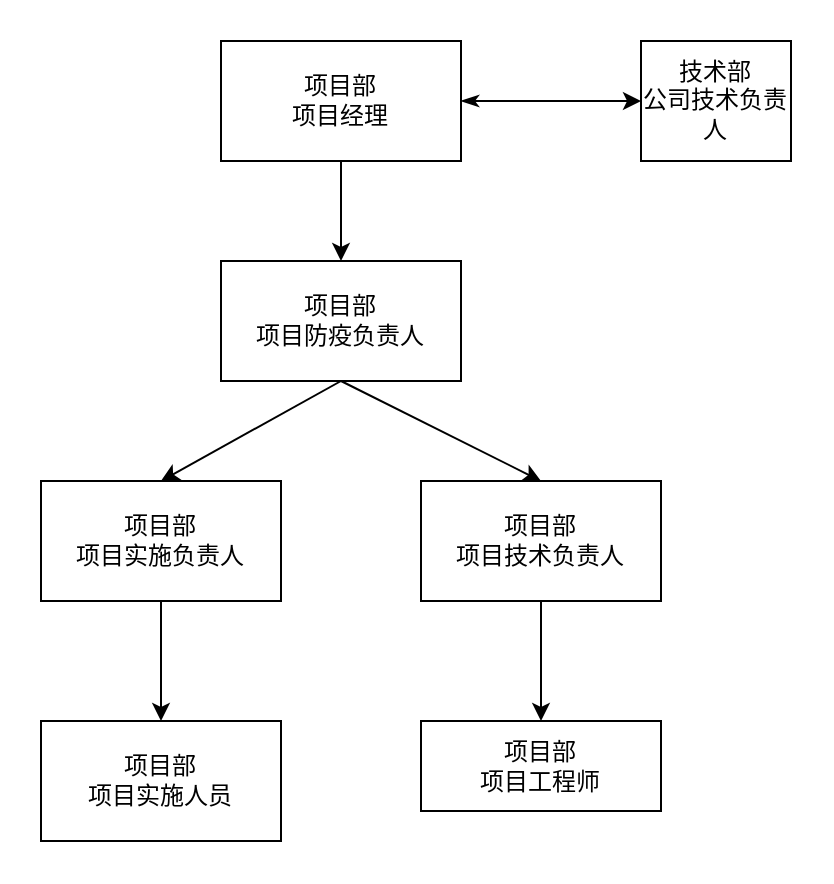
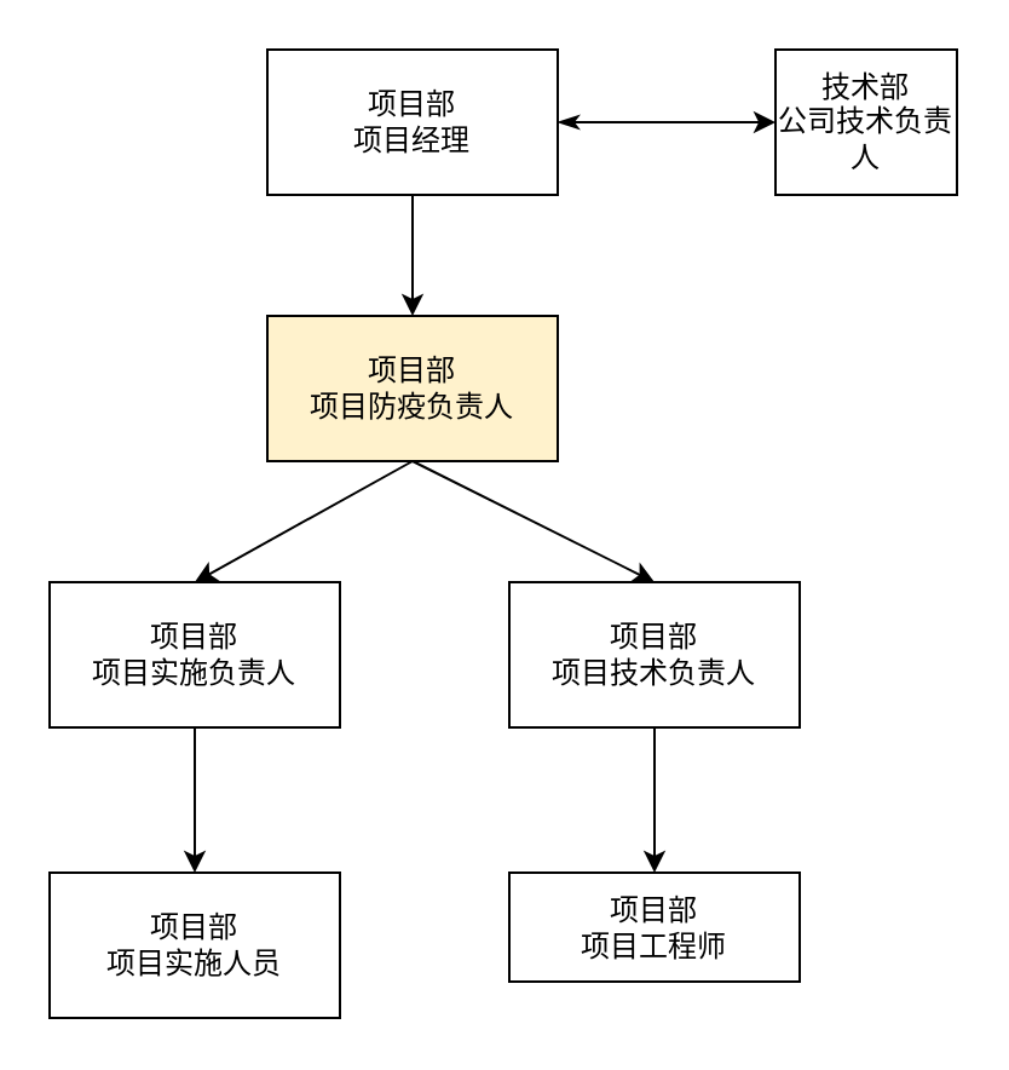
- <mxCell id="10" value="项目部&lt;br&gt;项目防疫负责人" style="rounded=0;whiteSpace=wrap;html=1;" vertex="1" parent="1"><mxGeometry x="110" y="130" width="120" height="60" as="geometry" /></mxCell>
+ <mxCell id="10" value="项目部&lt;br&gt;项目防疫负责人" style="rounded=0;whiteSpace=wrap;html=1;fillColor=#fff2cc;" vertex="1" parent="1"><mxGeometry x="110" y="130" width="120" height="60" as="geometry" /></mxCell>
